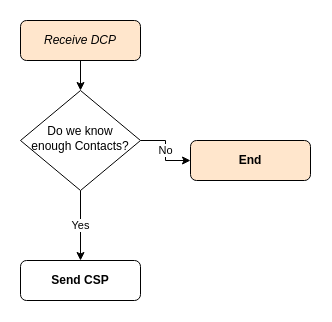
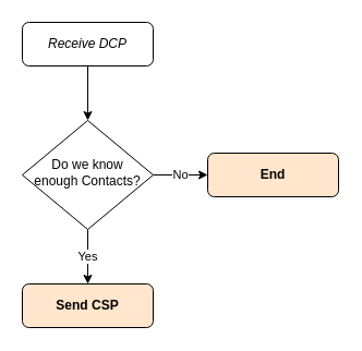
- <mxCell id="3" value="Receive DCP" style="rounded=1;whiteSpace=wrap;html=1;fontSize=12;glass=0;strokeWidth=1;shadow=0;fontStyle=2;fillColor=#ffe6cc;" vertex="1" parent="1"><mxGeometry x="20" y="20" width="120" height="40" as="geometry" /></mxCell>
+ <mxCell id="3" value="Receive DCP" style="rounded=1;whiteSpace=wrap;html=1;fontSize=12;glass=0;strokeWidth=1;shadow=0;fontStyle=2" vertex="1" parent="1"><mxGeometry x="20" y="20" width="120" height="40" as="geometry" /></mxCell>
- <mxCell id="6" value="&lt;div&gt;Do we know &lt;br&gt;&lt;/div&gt;&lt;div&gt;enough Contacts?&lt;/div&gt;" style="rhombus;whiteSpace=wrap;html=1;shadow=0;fontFamily=Helvetica;fontSize=12;align=center;strokeWidth=1;spacing=6;spacingTop=-4;" vertex="1" parent="1"><mxGeometry x="20" y="90" width="120" height="100" as="geometry" /></mxCell>
+ <mxCell id="6" value="&lt;div&gt;Do we know &lt;br&gt;&lt;/div&gt;&lt;div&gt;enough Contacts?&lt;/div&gt;" style="rhombus;whiteSpace=wrap;html=1;shadow=0;fontFamily=Helvetica;fontSize=12;align=center;strokeWidth=1;spacing=6;spacingTop=-4;" vertex="1" parent="1"><mxGeometry x="20" y="110" width="120" height="100" as="geometry" /></mxCell>
- <mxCell id="8" value="Send CSP" style="rounded=1;whiteSpace=wrap;html=1;fontSize=12;glass=0;strokeWidth=1;shadow=0;fontStyle=1" vertex="1" parent="1"><mxGeometry x="20" y="260" width="120" height="40" as="geometry" /></mxCell>
+ <mxCell id="8" value="Send CSP" style="rounded=1;whiteSpace=wrap;html=1;fontSize=12;glass=0;strokeWidth=1;shadow=0;fontStyle=1;fillColor=#ffe6cc;" vertex="1" parent="1"><mxGeometry x="20" y="260" width="120" height="40" as="geometry" /></mxCell>
